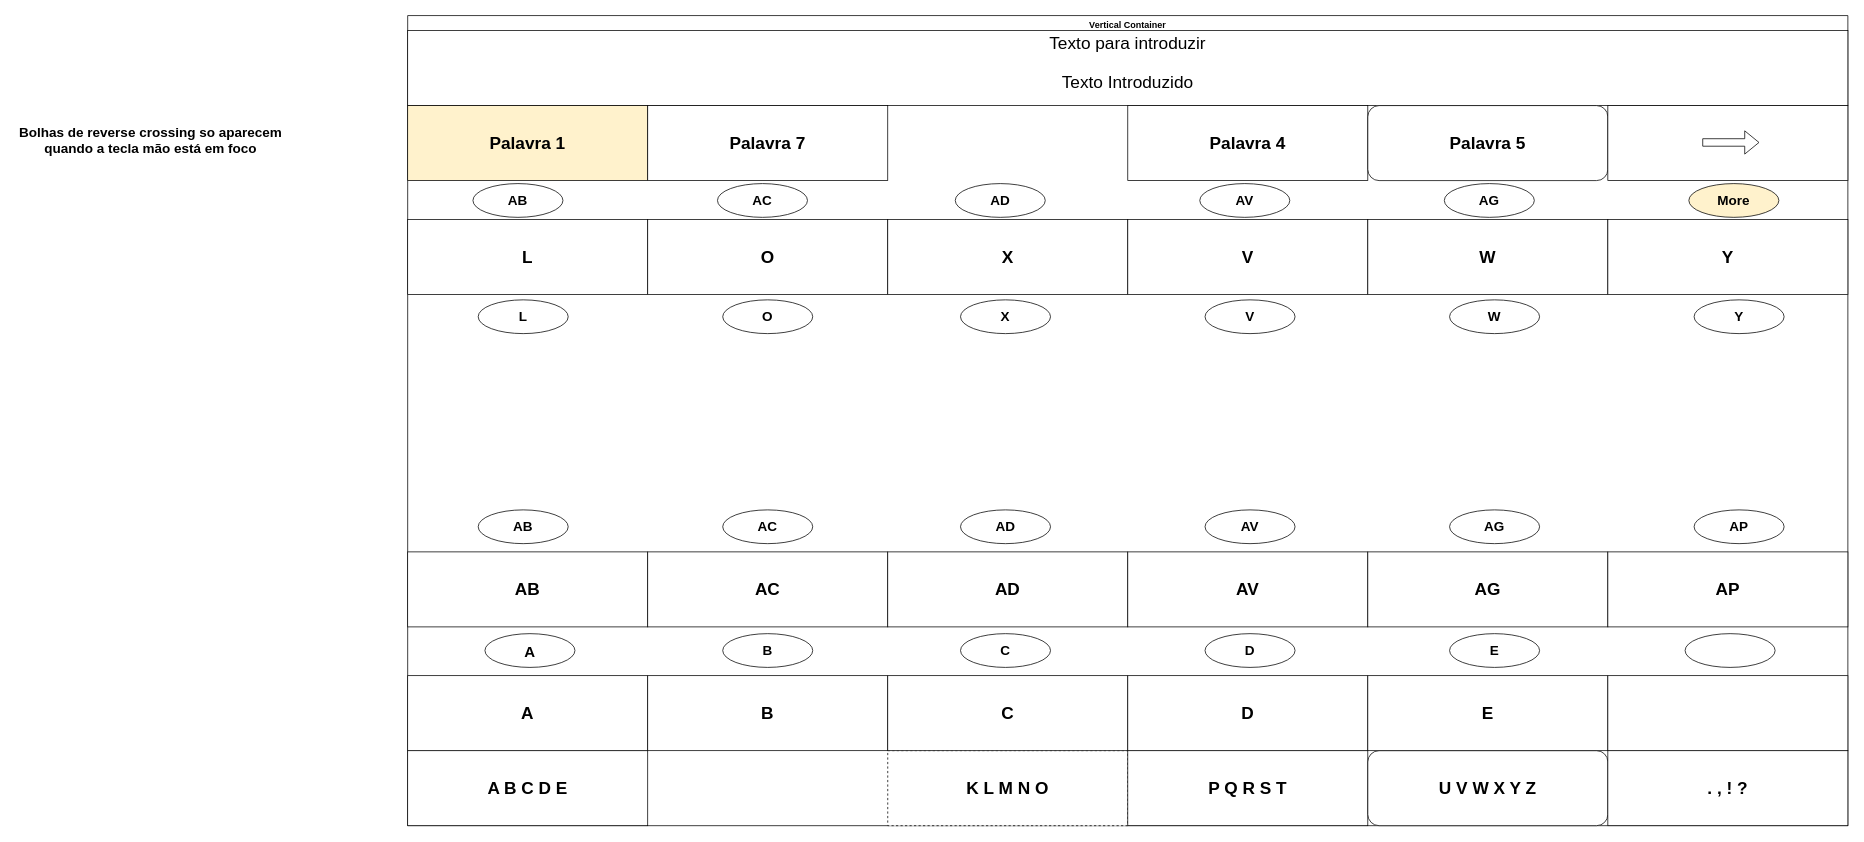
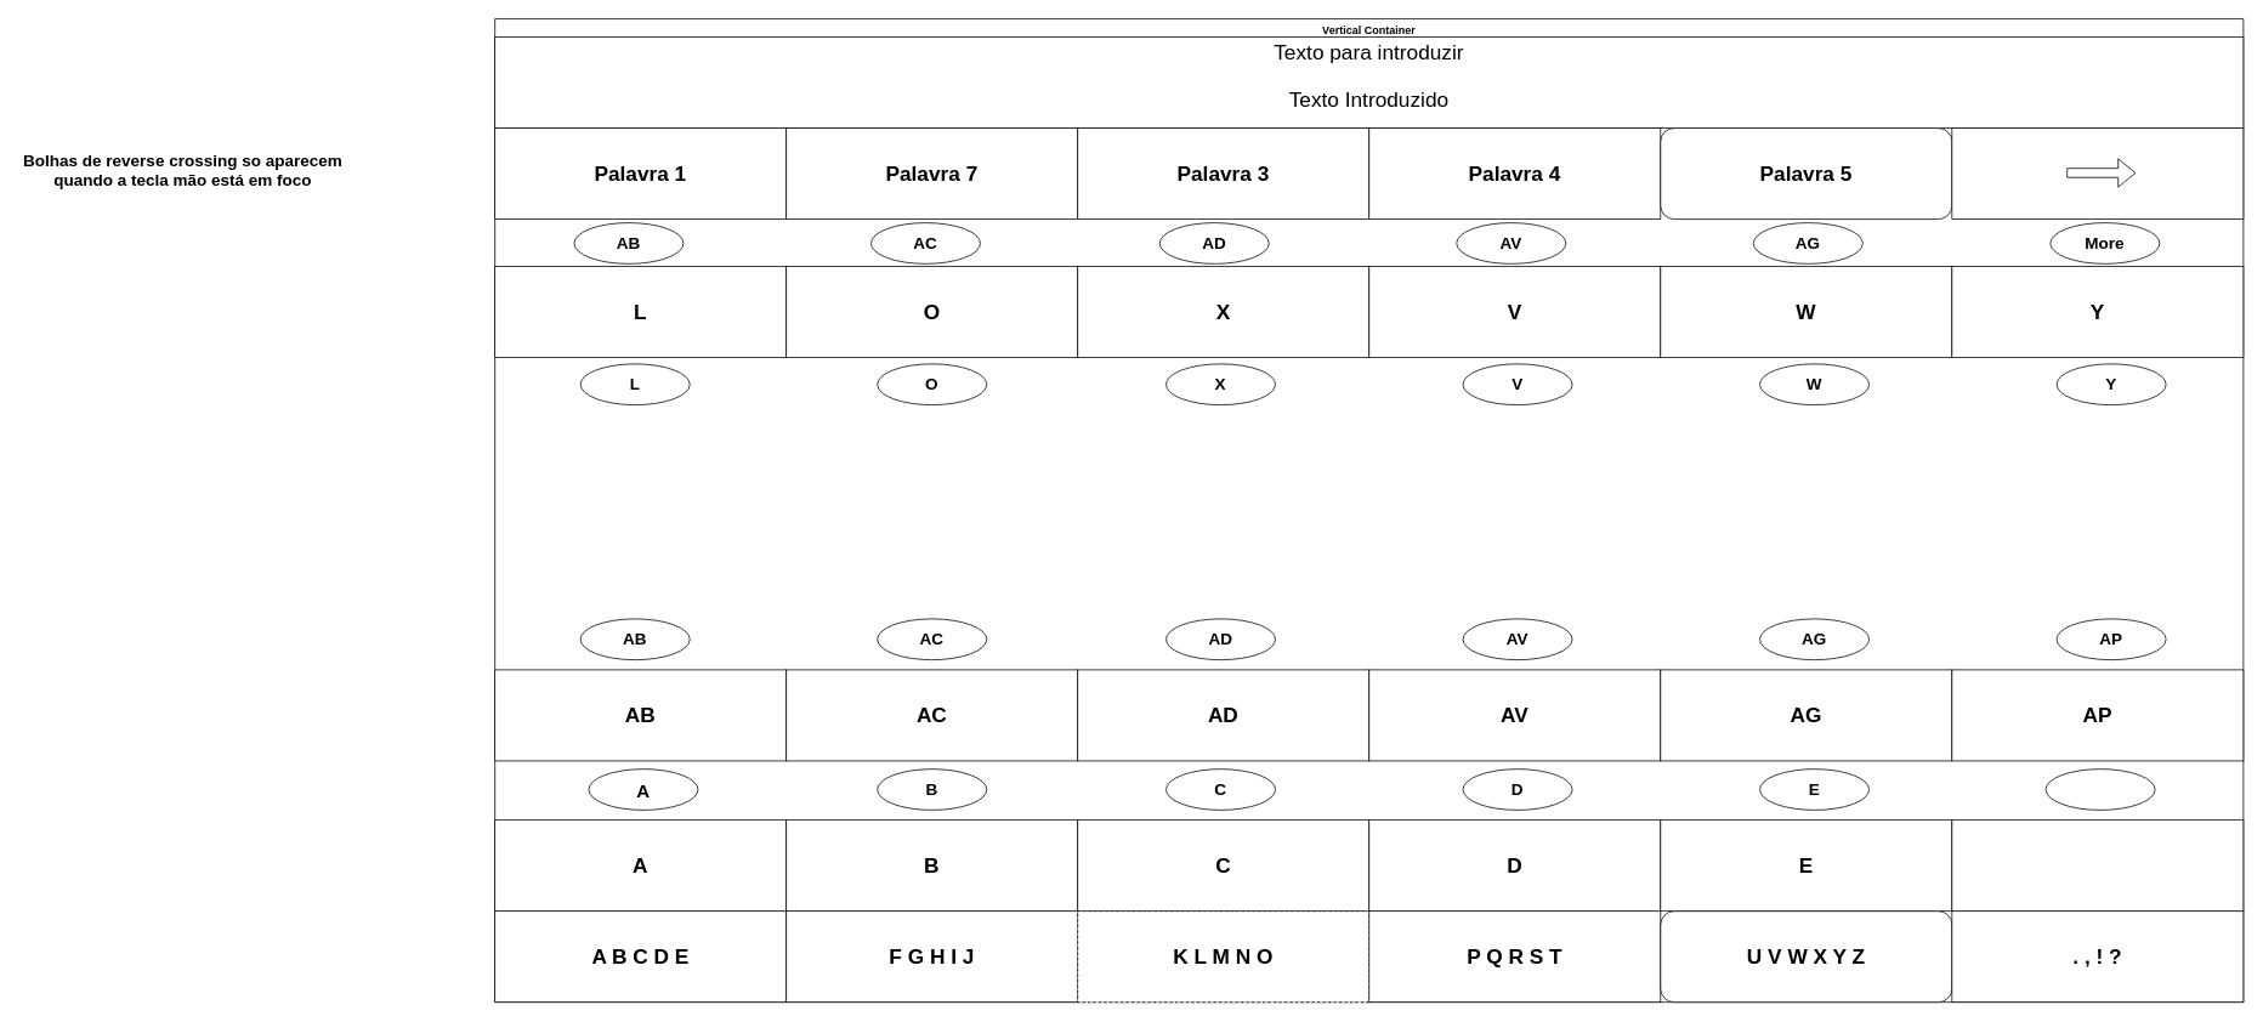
- <mxCell id="36" value="Palavra 1" style="rounded=0;whiteSpace=wrap;html=1;fontStyle=1;fontSize=23;fillColor=#fff2cc;" parent="2" vertex="1"><mxGeometry y="120" width="320" height="100" as="geometry" /></mxCell>
+ <mxCell id="36" value="Palavra 1" style="rounded=0;whiteSpace=wrap;html=1;fontStyle=1;fontSize=23;" parent="2" vertex="1"><mxGeometry y="120" width="320" height="100" as="geometry" /></mxCell>
+ <mxCell id="38" value="Palavra 3" style="rounded=0;whiteSpace=wrap;html=1;fontStyle=1;fontSize=23;" parent="2" vertex="1"><mxGeometry x="640" y="120" width="320" height="100" as="geometry" /></mxCell>
- <mxCell id="53" value="More" style="ellipse;whiteSpace=wrap;html=1;fontSize=18;fontStyle=1;fillColor=#fff2cc;" parent="2" vertex="1"><mxGeometry x="1708" y="224" width="120" height="45" as="geometry" /></mxCell>
+ <mxCell id="53" value="More" style="ellipse;whiteSpace=wrap;html=1;fontSize=18;fontStyle=1" parent="2" vertex="1"><mxGeometry x="1708" y="224" width="120" height="45" as="geometry" /></mxCell>
+ <mxCell id="4" value="F G H I J" style="rounded=0;whiteSpace=wrap;html=1;fontStyle=1;fontSize=23;" parent="2" vertex="1"><mxGeometry x="320" y="980" width="320" height="100" as="geometry" /></mxCell>
